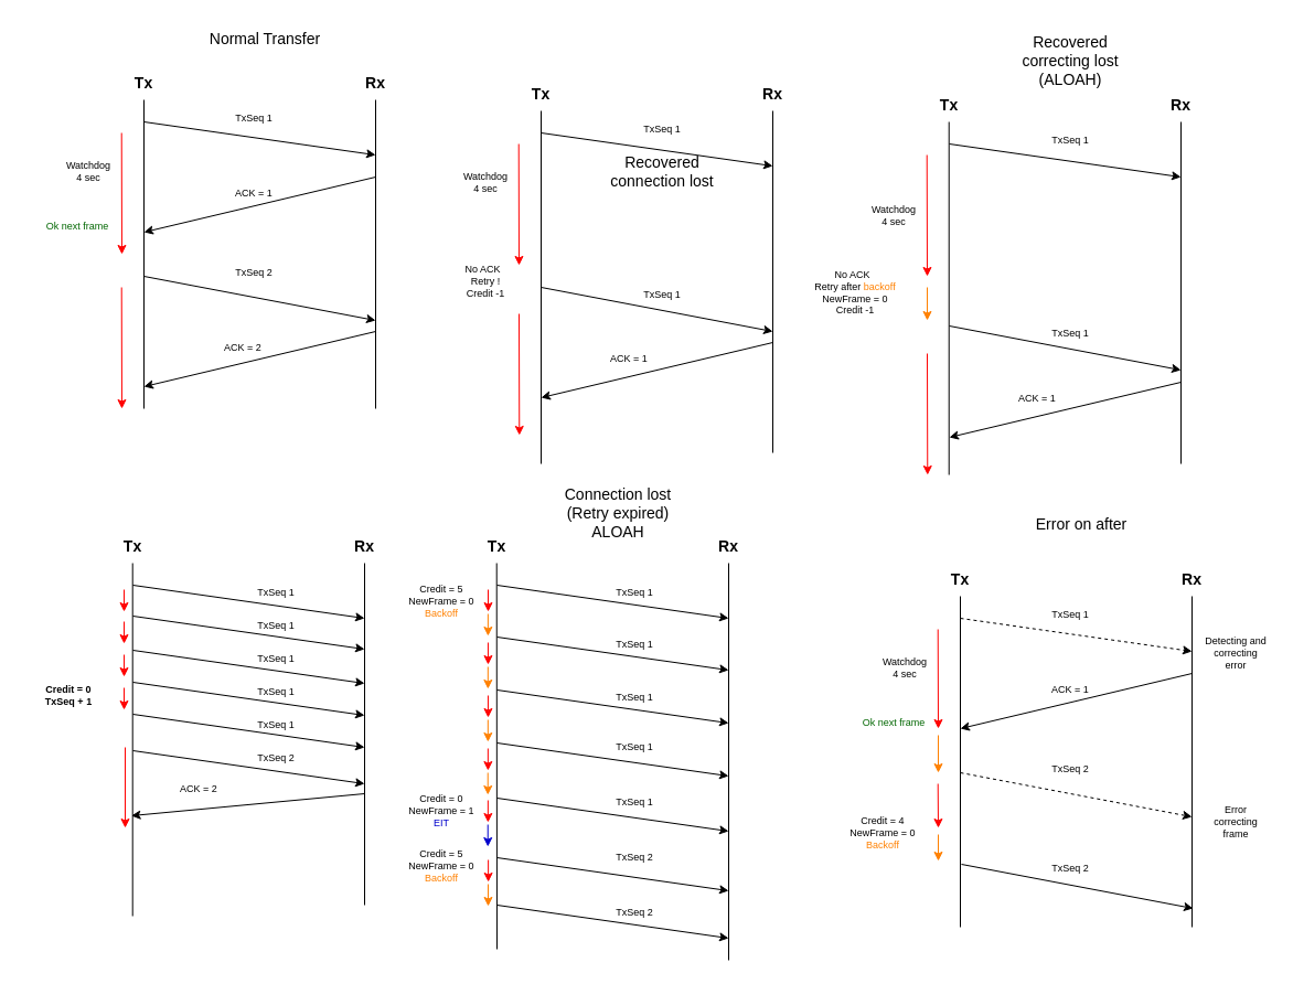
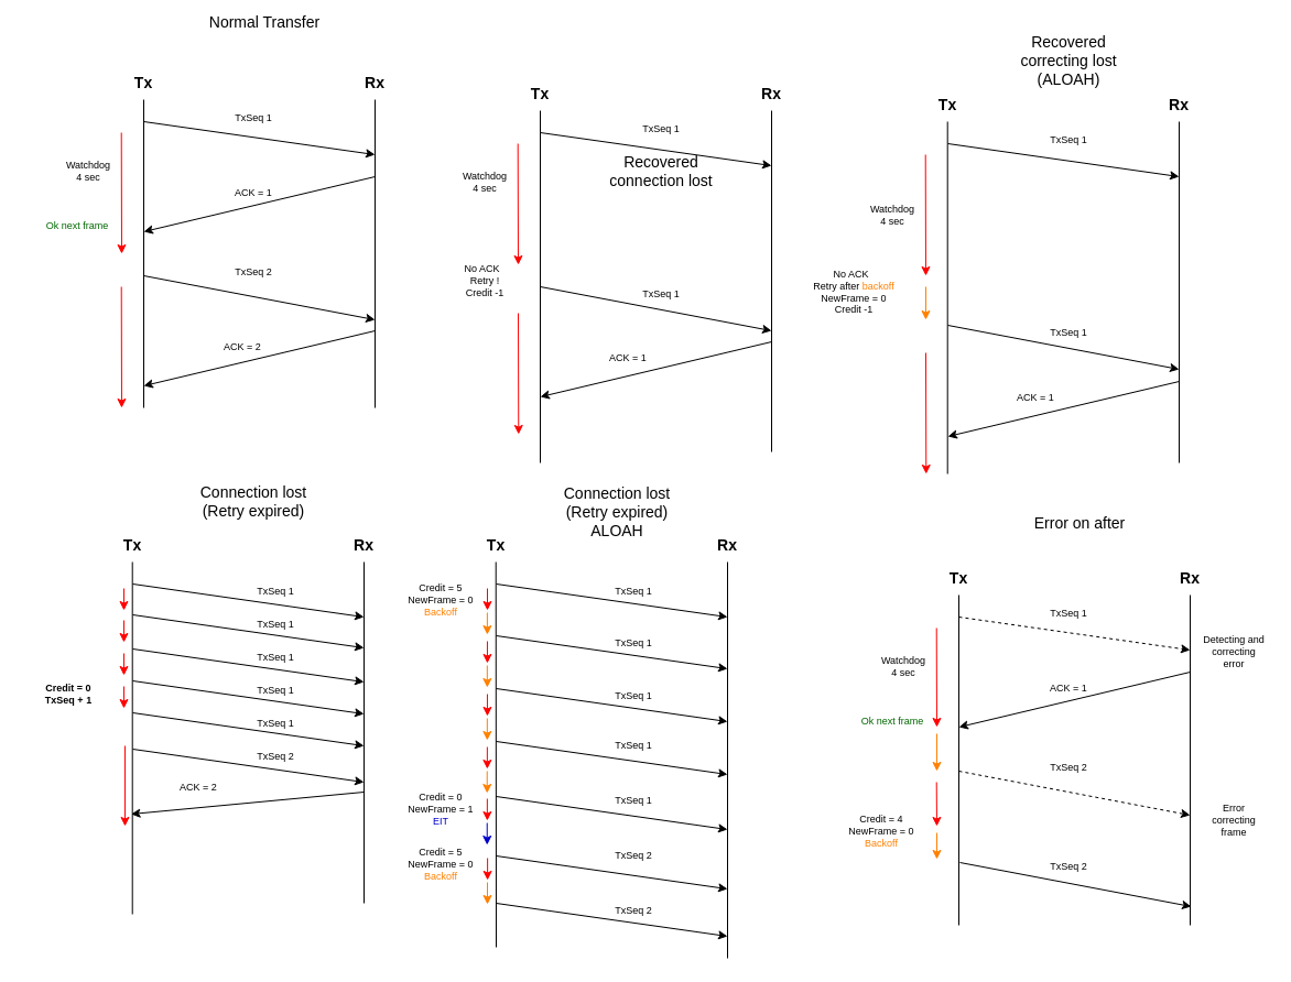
- <mxCell id="6" value="Normal Transfer" style="text;html=1;strokeColor=none;fillColor=none;align=center;verticalAlign=middle;whiteSpace=wrap;rounded=0;fontSize=14;" vertex="1" parent="1"><mxGeometry x="180" y="20" width="120" height="30" as="geometry" /></mxCell>
+ <mxCell id="6" value="Normal Transfer" style="text;html=1;strokeColor=none;fillColor=none;align=center;verticalAlign=middle;whiteSpace=wrap;rounded=0;fontSize=14;" vertex="1" parent="1"><mxGeometry x="180" y="5" width="120" height="30" as="geometry" /></mxCell>
+ <mxCell id="53" value="Connection lost&lt;br&gt;(Retry expired)" style="text;html=1;strokeColor=none;fillColor=none;align=center;verticalAlign=middle;whiteSpace=wrap;rounded=0;fontSize=14;" vertex="1" parent="1"><mxGeometry x="170" y="440" width="120" height="30" as="geometry" /></mxCell>
